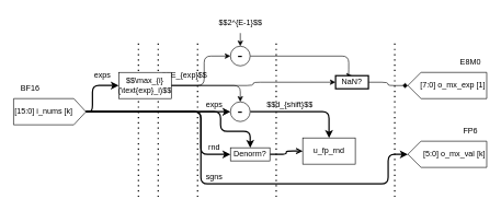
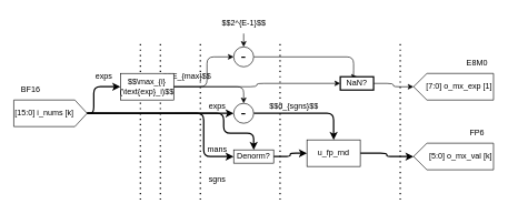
- <mxCell id="5" value="$$E_{exp}$$" style="text;html=1;align=center;verticalAlign=middle;resizable=0;points=[];autosize=1;strokeColor=none;fillColor=none;fontSize=12;" parent="1" vertex="1"><mxGeometry x="230" y="100.05" width="100" height="30" as="geometry" /></mxCell>
+ <mxCell id="5" value="$$E_{max}$$" style="text;html=1;align=center;verticalAlign=middle;resizable=0;points=[];autosize=1;strokeColor=none;fillColor=none;fontSize=12;" parent="1" vertex="1"><mxGeometry x="230" y="100.05" width="100" height="30" as="geometry" /></mxCell>
- <mxCell id="32" style="edgeStyle=orthogonalEdgeStyle;html=1;entryX=0.5;entryY=1;entryDx=0;entryDy=0;endArrow=diamond;" parent="1" source="33" target="20" edge="1"><mxGeometry relative="1" as="geometry" /></mxCell>
+ <mxCell id="32" style="edgeStyle=orthogonalEdgeStyle;html=1;entryX=0.5;entryY=1;entryDx=0;entryDy=0;" parent="1" source="33" target="20" edge="1"><mxGeometry relative="1" as="geometry" /></mxCell>
- <mxCell id="37" value="$$d_{shift}$$" style="text;html=1;align=center;verticalAlign=middle;resizable=0;points=[];autosize=1;strokeColor=none;fillColor=none;" parent="1" vertex="1"><mxGeometry x="395" y="144.97" width="90" height="30" as="geometry" /></mxCell>
+ <mxCell id="37" value="$$d_{sgns}$$" style="text;html=1;align=center;verticalAlign=middle;resizable=0;points=[];autosize=1;strokeColor=none;fillColor=none;" parent="1" vertex="1"><mxGeometry x="395" y="144.97" width="90" height="30" as="geometry" /></mxCell>
- <mxCell id="6" value="rnd" style="text;html=1;align=center;verticalAlign=middle;resizable=0;points=[];autosize=1;strokeColor=none;fillColor=none;fontSize=12;" parent="1" vertex="1"><mxGeometry x="300" y="210" width="50" height="30" as="geometry" /></mxCell>
+ <mxCell id="6" value="mans" style="text;html=1;align=center;verticalAlign=middle;resizable=0;points=[];autosize=1;strokeColor=none;fillColor=none;fontSize=12;" parent="1" vertex="1"><mxGeometry x="300" y="210" width="50" height="30" as="geometry" /></mxCell>
- <mxCell id="38" style="edgeStyle=orthogonalEdgeStyle;html=1;entryX=0;entryY=0.5;entryDx=0;entryDy=0;strokeWidth=2;endArrow=open;" edge="1" parent="1" source="39" target="22"><mxGeometry relative="1" as="geometry" /></mxCell>
+ <mxCell id="38" style="edgeStyle=orthogonalEdgeStyle;html=1;entryX=0;entryY=0.5;entryDx=0;entryDy=0;strokeWidth=2;" edge="1" parent="1" source="39" target="22"><mxGeometry relative="1" as="geometry" /></mxCell>
+ <mxCell id="21" style="edgeStyle=orthogonalEdgeStyle;html=1;entryX=0.5;entryY=1;entryDx=0;entryDy=0;strokeWidth=2;" parent="1" source="22" target="19" edge="1"><mxGeometry relative="1" as="geometry" /></mxCell>
- <mxCell id="9" style="edgeStyle=orthogonalEdgeStyle;html=1;strokeWidth=2;entryX=0.5;entryY=1;entryDx=0;entryDy=0;" parent="1" source="12" target="19" edge="1"><mxGeometry relative="1" as="geometry"><Array as="points"><mxPoint x="305" y="170" /><mxPoint x="305" y="280" /><mxPoint x="590" y="280" /><mxPoint x="590" y="235" /></Array><mxPoint x="600" y="260" as="targetPoint" /></mxGeometry></mxCell>
